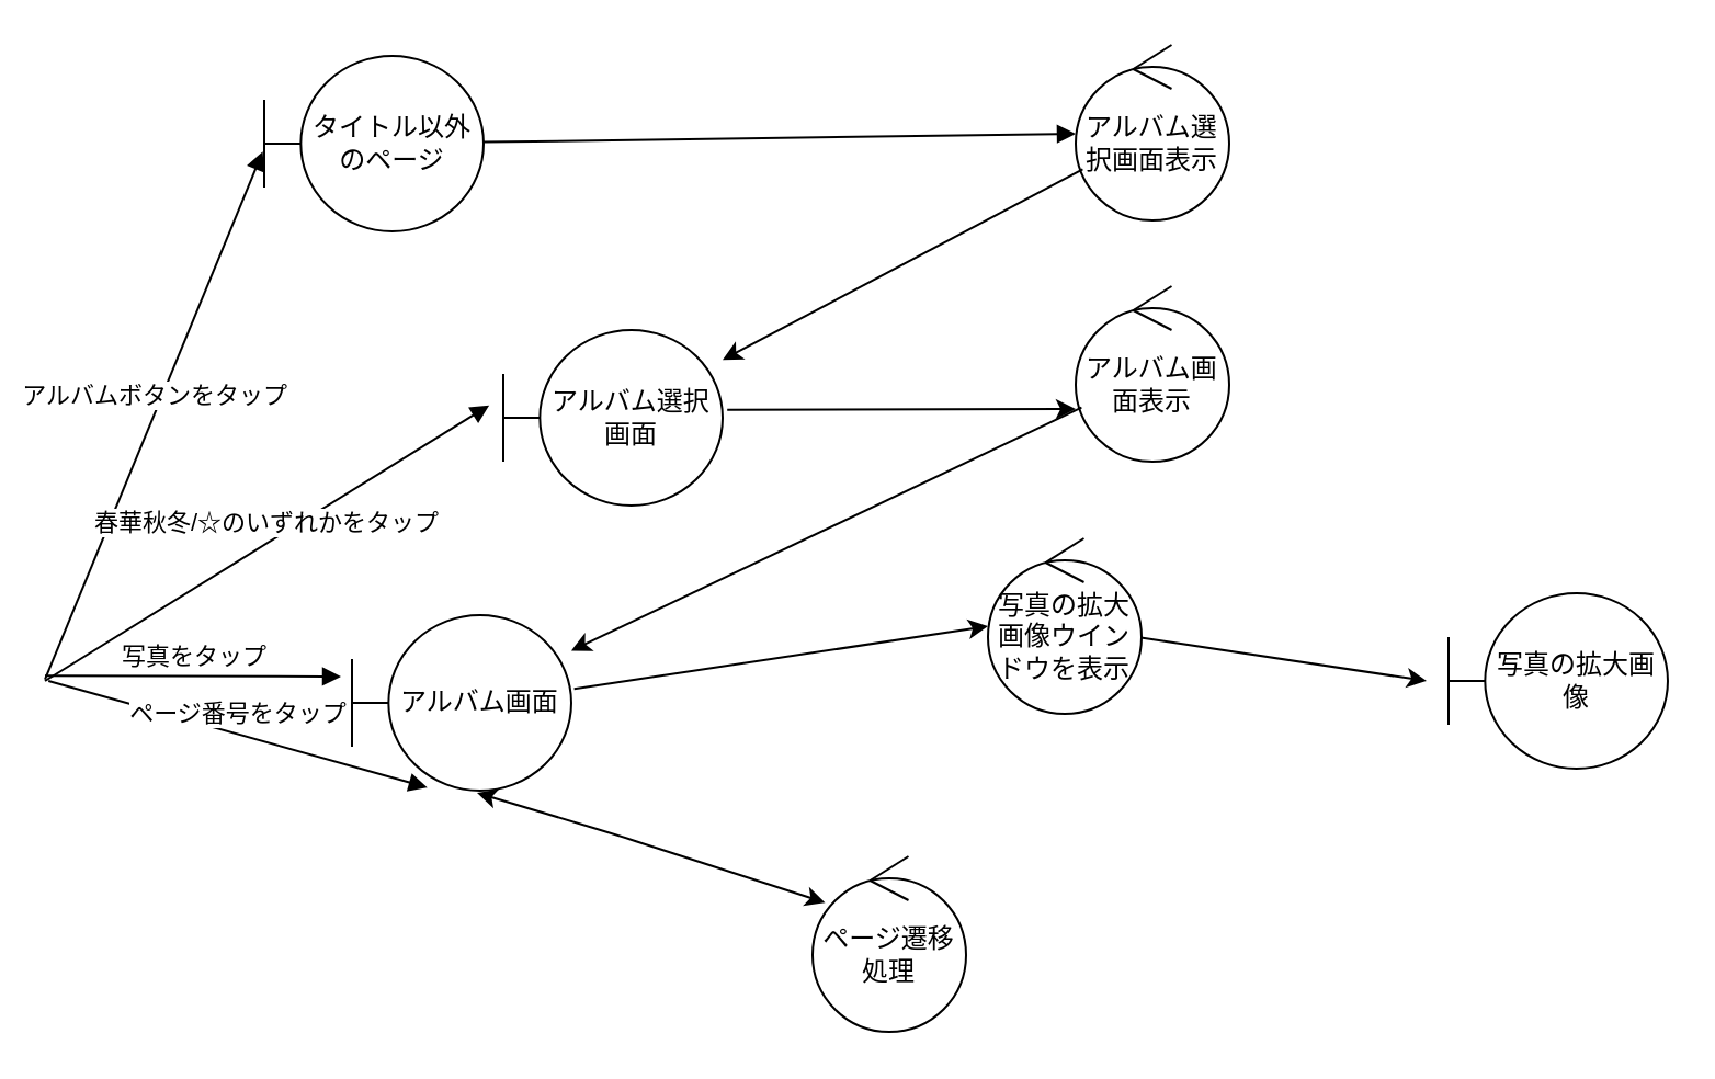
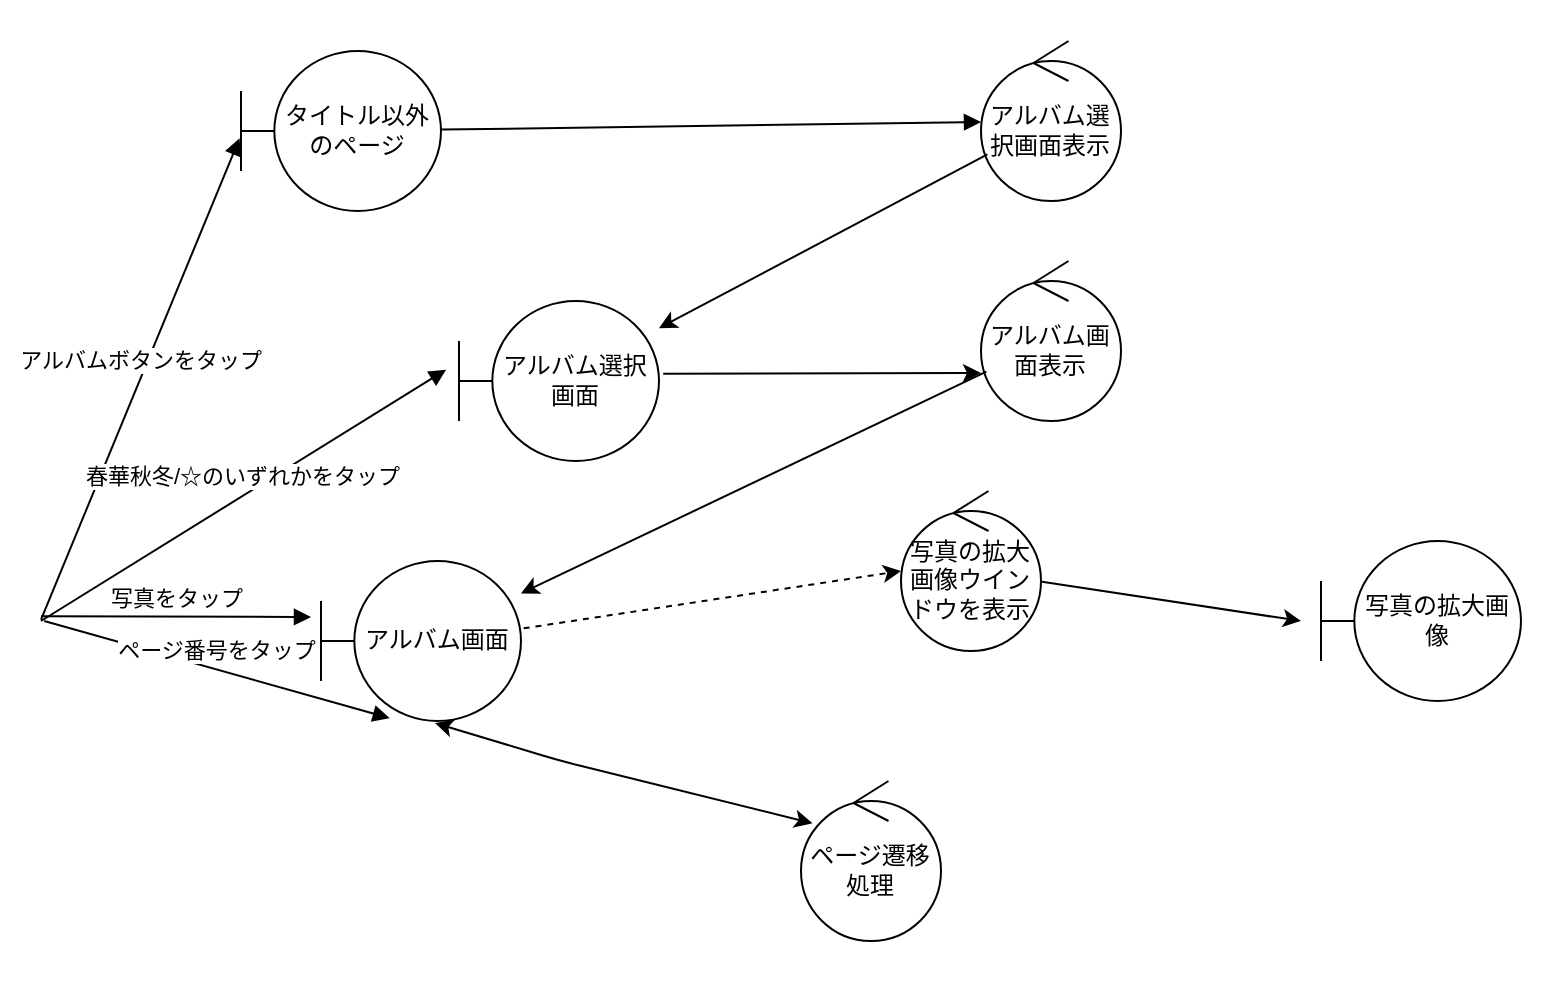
- <mxCell id="14" value="" style="endArrow=classic;html=1;exitX=1.013;exitY=0.421;exitDx=0;exitDy=0;exitPerimeter=0;entryX=0;entryY=0.5;entryDx=0;entryDy=0;entryPerimeter=0;" parent="1" source="11" target="15" edge="1"><mxGeometry width="50" height="50" relative="1" as="geometry"><mxPoint x="340" y="320" as="sourcePoint" /><mxPoint x="410" y="370" as="targetPoint" /></mxGeometry></mxCell>
+ <mxCell id="14" value="" style="endArrow=classic;html=1;exitX=1.013;exitY=0.421;exitDx=0;exitDy=0;exitPerimeter=0;entryX=0;entryY=0.5;entryDx=0;entryDy=0;entryPerimeter=0;dashed=1;" parent="1" source="11" target="15" edge="1"><mxGeometry width="50" height="50" relative="1" as="geometry"><mxPoint x="340" y="320" as="sourcePoint" /><mxPoint x="410" y="370" as="targetPoint" /></mxGeometry></mxCell>
- <mxCell id="18" value="ページ遷移処理" style="ellipse;shape=umlControl;whiteSpace=wrap;html=1;" vertex="1" parent="1"><mxGeometry x="370" y="390" width="70" height="80" as="geometry" /></mxCell>
+ <mxCell id="18" value="ページ遷移処理" style="ellipse;shape=umlControl;whiteSpace=wrap;html=1;" vertex="1" parent="1"><mxGeometry x="400" y="390" width="70" height="80" as="geometry" /></mxCell>
